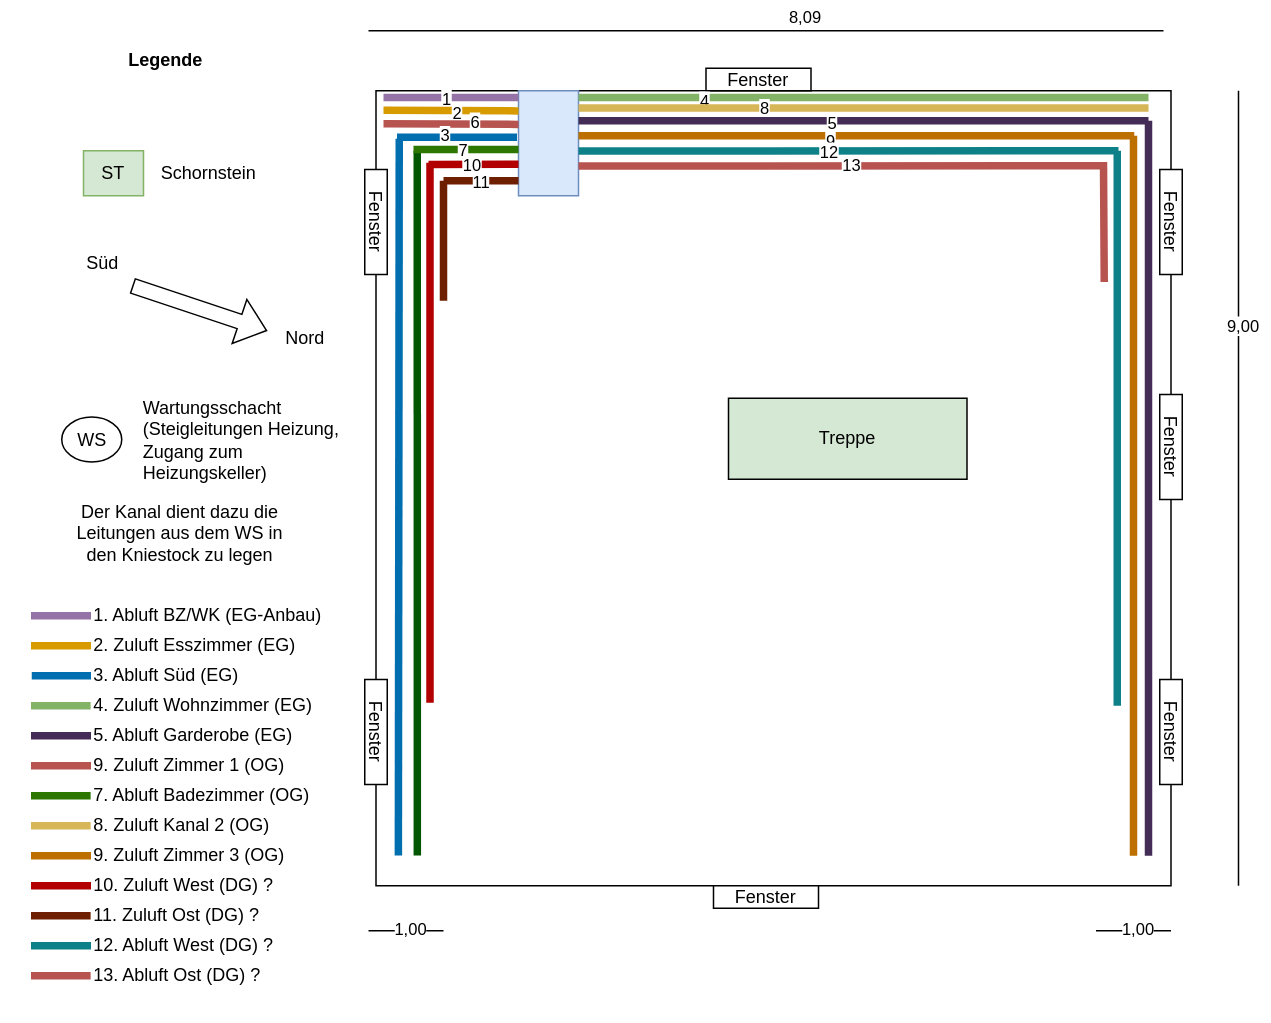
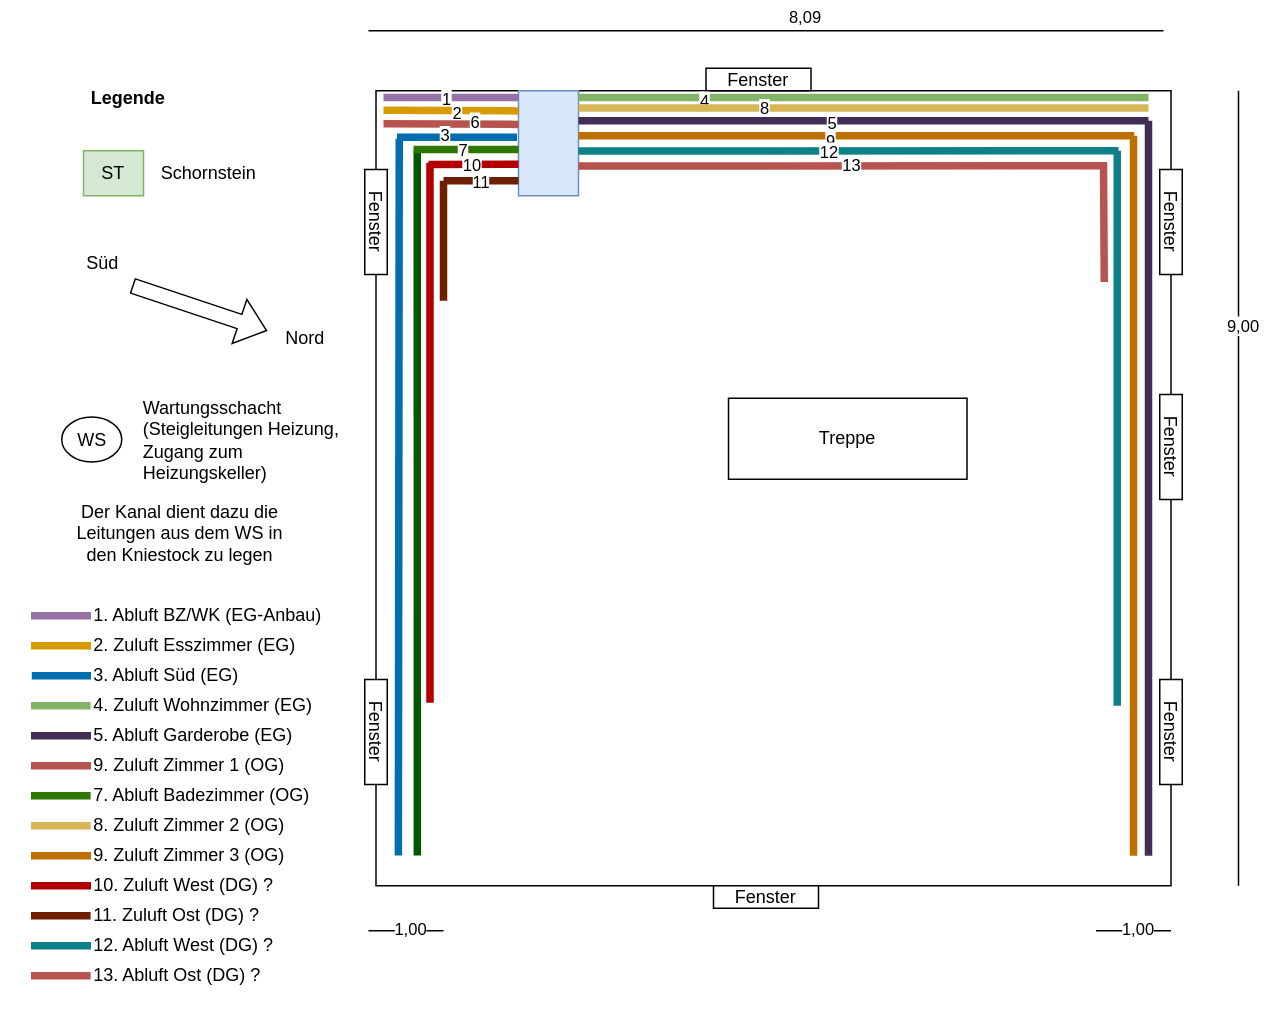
- <mxCell id="8" value="Legende" style="text;html=1;align=center;verticalAlign=middle;whiteSpace=wrap;rounded=0;fontStyle=1" parent="1" vertex="1"><mxGeometry x="80" y="25" width="60" height="30" as="geometry" /></mxCell>
+ <mxCell id="8" value="Legende" style="text;html=1;align=center;verticalAlign=middle;whiteSpace=wrap;rounded=0;fontStyle=1" parent="1" vertex="1"><mxGeometry x="55" y="50" width="60" height="30" as="geometry" /></mxCell>
- <mxCell id="3" value="Treppe" style="rounded=0;whiteSpace=wrap;html=1;fillColor=#d5e8d4;" parent="1" vertex="1"><mxGeometry x="485" y="265" width="159" height="54" as="geometry" /></mxCell>
+ <mxCell id="3" value="Treppe" style="rounded=0;whiteSpace=wrap;html=1;" parent="1" vertex="1"><mxGeometry x="485" y="265" width="159" height="54" as="geometry" /></mxCell>
- <mxCell id="66" value="8. Zuluft Kanal 2 (OG)" style="text;html=1;align=left;verticalAlign=middle;whiteSpace=wrap;rounded=0;" parent="1" vertex="1"><mxGeometry x="59.75" y="540" width="190" height="20" as="geometry" /></mxCell>
+ <mxCell id="66" value="8. Zuluft Zimmer 2 (OG)" style="text;html=1;align=left;verticalAlign=middle;whiteSpace=wrap;rounded=0;" parent="1" vertex="1"><mxGeometry x="59.75" y="540" width="190" height="20" as="geometry" /></mxCell>
